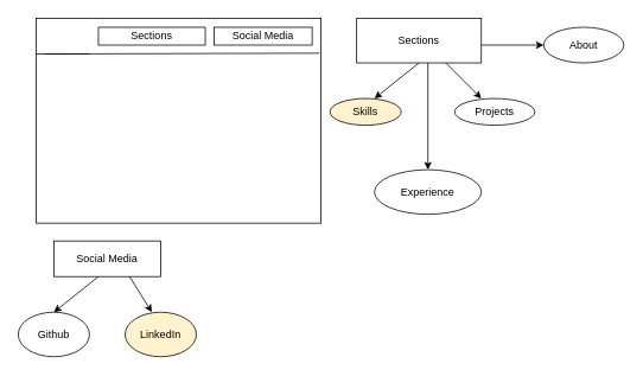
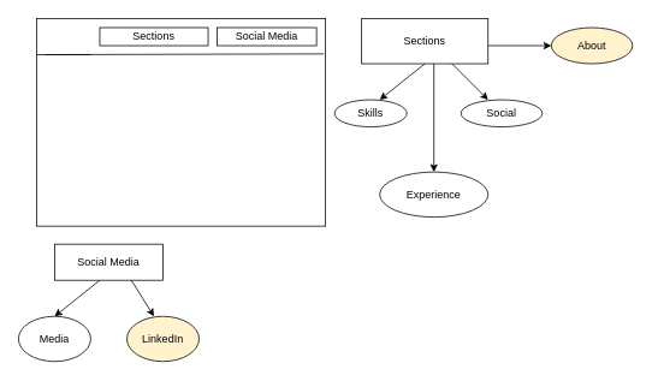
- <mxCell id="12" value="About" style="ellipse;whiteSpace=wrap;html=1;" vertex="1" parent="1"><mxGeometry x="610" y="30" width="90" height="40" as="geometry" /></mxCell>
+ <mxCell id="12" value="About" style="ellipse;whiteSpace=wrap;html=1;fillColor=#fff2cc;" vertex="1" parent="1"><mxGeometry x="610" y="30" width="90" height="40" as="geometry" /></mxCell>
- <mxCell id="10" value="Skills" style="ellipse;whiteSpace=wrap;html=1;fillColor=#fff2cc;" vertex="1" parent="1"><mxGeometry x="370" y="110" width="80" height="30" as="geometry" /></mxCell>
+ <mxCell id="10" value="Skills" style="ellipse;whiteSpace=wrap;html=1;" vertex="1" parent="1"><mxGeometry x="370" y="110" width="80" height="30" as="geometry" /></mxCell>
- <mxCell id="11" value="Projects" style="ellipse;whiteSpace=wrap;html=1;" vertex="1" parent="1"><mxGeometry x="510" y="110" width="90" height="30" as="geometry" /></mxCell>
+ <mxCell id="11" value="Social" style="ellipse;whiteSpace=wrap;html=1;" vertex="1" parent="1"><mxGeometry x="510" y="110" width="90" height="30" as="geometry" /></mxCell>
- <mxCell id="18" value="Github" style="ellipse;whiteSpace=wrap;html=1;" vertex="1" parent="1"><mxGeometry x="20" y="350" width="80" height="50" as="geometry" /></mxCell>
+ <mxCell id="18" value="Media" style="ellipse;whiteSpace=wrap;html=1;" vertex="1" parent="1"><mxGeometry x="20" y="350" width="80" height="50" as="geometry" /></mxCell>
